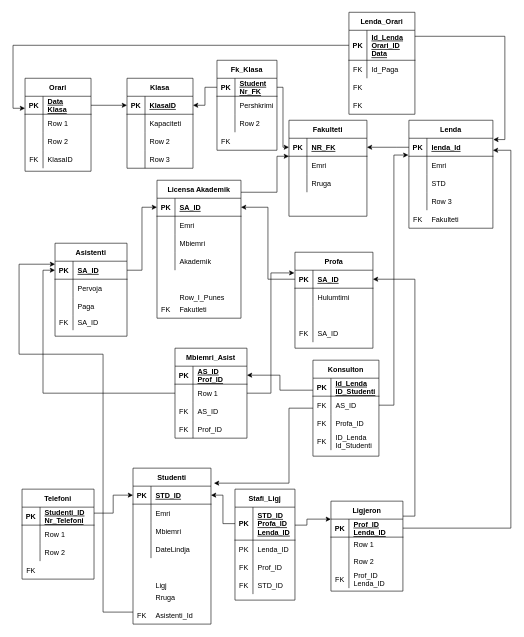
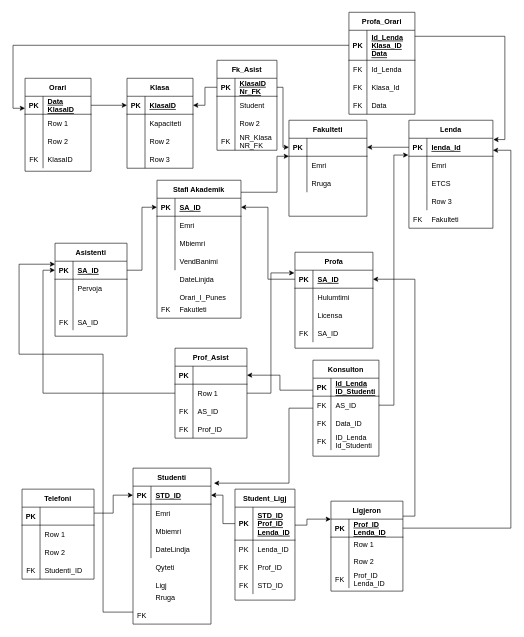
- <mxCell id="217" value="Lenda_Orari" style="shape=table;startSize=30;container=1;collapsible=1;childLayout=tableLayout;fixedRows=1;rowLines=0;fontStyle=1;align=center;resizeLast=1;" vertex="1" parent="1"><mxGeometry x="580.94" y="20" width="110" height="170" as="geometry" /></mxCell>
+ <mxCell id="217" value="Profa_Orari" style="shape=table;startSize=30;container=1;collapsible=1;childLayout=tableLayout;fixedRows=1;rowLines=0;fontStyle=1;align=center;resizeLast=1;" vertex="1" parent="1"><mxGeometry x="580.94" y="20" width="110" height="170" as="geometry" /></mxCell>
- <mxCell id="220" value="Id_Lenda&#10;Orari_ID&#10;Data" style="shape=partialRectangle;connectable=0;fillColor=none;top=0;left=0;bottom=0;right=0;align=left;spacingLeft=6;fontStyle=5;overflow=hidden;" vertex="1" parent="218"><mxGeometry x="30" width="80" height="50" as="geometry" /></mxCell>
+ <mxCell id="220" value="Id_Lenda&#10;Klasa_ID&#10;Data" style="shape=partialRectangle;connectable=0;fillColor=none;top=0;left=0;bottom=0;right=0;align=left;spacingLeft=6;fontStyle=5;overflow=hidden;" vertex="1" parent="218"><mxGeometry x="30" width="80" height="50" as="geometry" /></mxCell>
- <mxCell id="155" value="Fk_Klasa" style="shape=table;startSize=30;container=1;collapsible=1;childLayout=tableLayout;fixedRows=1;rowLines=0;fontStyle=1;align=center;resizeLast=1;" vertex="1" parent="1"><mxGeometry x="360.94" y="100" width="100" height="150" as="geometry" /></mxCell>
+ <mxCell id="155" value="Fk_Asist" style="shape=table;startSize=30;container=1;collapsible=1;childLayout=tableLayout;fixedRows=1;rowLines=0;fontStyle=1;align=center;resizeLast=1;" vertex="1" parent="1"><mxGeometry x="360.94" y="100" width="100" height="150" as="geometry" /></mxCell>
- <mxCell id="223" value="Id_Paga" style="shape=partialRectangle;connectable=0;fillColor=none;top=0;left=0;bottom=0;right=0;align=left;spacingLeft=6;overflow=hidden;" vertex="1" parent="221"><mxGeometry x="30" width="80" height="30" as="geometry" /></mxCell>
+ <mxCell id="223" value="Id_Lenda" style="shape=partialRectangle;connectable=0;fillColor=none;top=0;left=0;bottom=0;right=0;align=left;spacingLeft=6;overflow=hidden;" vertex="1" parent="221"><mxGeometry x="30" width="80" height="30" as="geometry" /></mxCell>
- <mxCell id="158" value="Student&#10;Nr_FK" style="shape=partialRectangle;connectable=0;fillColor=none;top=0;left=0;bottom=0;right=0;align=left;spacingLeft=6;fontStyle=5;overflow=hidden;" vertex="1" parent="156"><mxGeometry x="30" width="70" height="30" as="geometry" /></mxCell>
+ <mxCell id="158" value="KlasaID&#10;Nr_FK" style="shape=partialRectangle;connectable=0;fillColor=none;top=0;left=0;bottom=0;right=0;align=left;spacingLeft=6;fontStyle=5;overflow=hidden;" vertex="1" parent="156"><mxGeometry x="30" width="70" height="30" as="geometry" /></mxCell>
+ <mxCell id="226" value="Klasa_Id" style="shape=partialRectangle;connectable=0;fillColor=none;top=0;left=0;bottom=0;right=0;align=left;spacingLeft=6;overflow=hidden;" vertex="1" parent="224"><mxGeometry x="30" width="80" height="30" as="geometry" /></mxCell>
- <mxCell id="120" value="Data&#10;Klasa" style="shape=partialRectangle;connectable=0;fillColor=none;top=0;left=0;bottom=0;right=0;align=left;spacingLeft=6;fontStyle=5;overflow=hidden;" vertex="1" parent="118"><mxGeometry x="30" width="80" height="30" as="geometry" /></mxCell>
+ <mxCell id="120" value="Data&#10;KlasaID" style="shape=partialRectangle;connectable=0;fillColor=none;top=0;left=0;bottom=0;right=0;align=left;spacingLeft=6;fontStyle=5;overflow=hidden;" vertex="1" parent="118"><mxGeometry x="30" width="80" height="30" as="geometry" /></mxCell>
+ <mxCell id="229" value="Data" style="shape=partialRectangle;connectable=0;fillColor=none;top=0;left=0;bottom=0;right=0;align=left;spacingLeft=6;overflow=hidden;" vertex="1" parent="227"><mxGeometry x="30" width="80" height="30" as="geometry" /></mxCell>
- <mxCell id="161" value="Pershkrimi" style="shape=partialRectangle;connectable=0;fillColor=none;top=0;left=0;bottom=0;right=0;align=left;spacingLeft=6;overflow=hidden;" vertex="1" parent="159"><mxGeometry x="30" width="70" height="30" as="geometry" /></mxCell>
+ <mxCell id="161" value="Student" style="shape=partialRectangle;connectable=0;fillColor=none;top=0;left=0;bottom=0;right=0;align=left;spacingLeft=6;overflow=hidden;" vertex="1" parent="159"><mxGeometry x="30" width="70" height="30" as="geometry" /></mxCell>
+ <mxCell id="167" value="NR_Klasa&#10;NR_FK" style="shape=partialRectangle;connectable=0;fillColor=none;top=0;left=0;bottom=0;right=0;align=left;spacingLeft=6;overflow=hidden;" vertex="1" parent="165"><mxGeometry x="30" width="70" height="30" as="geometry" /></mxCell>
- <mxCell id="5" value="NR_FK" style="shape=partialRectangle;connectable=0;fillColor=none;top=0;left=0;bottom=0;right=0;align=left;spacingLeft=6;fontStyle=5;overflow=hidden;" vertex="1" parent="3"><mxGeometry x="30" width="100" height="30" as="geometry" /></mxCell>
- <mxCell id="113" value="STD" style="shape=partialRectangle;connectable=0;fillColor=none;top=0;left=0;bottom=0;right=0;align=left;spacingLeft=6;overflow=hidden;" vertex="1" parent="111"><mxGeometry x="30" width="110" height="30" as="geometry" /></mxCell>
+ <mxCell id="113" value="ETCS" style="shape=partialRectangle;connectable=0;fillColor=none;top=0;left=0;bottom=0;right=0;align=left;spacingLeft=6;overflow=hidden;" vertex="1" parent="111"><mxGeometry x="30" width="110" height="30" as="geometry" /></mxCell>
- <mxCell id="15" value="Licensa Akademik" style="shape=table;startSize=30;container=1;collapsible=1;childLayout=tableLayout;fixedRows=1;rowLines=0;fontStyle=1;align=center;resizeLast=1;" vertex="1" parent="1"><mxGeometry x="260.94" y="300" width="140" height="230" as="geometry" /></mxCell>
+ <mxCell id="15" value="Stafi Akademik" style="shape=table;startSize=30;container=1;collapsible=1;childLayout=tableLayout;fixedRows=1;rowLines=0;fontStyle=1;align=center;resizeLast=1;" vertex="1" parent="1"><mxGeometry x="260.94" y="300" width="140" height="230" as="geometry" /></mxCell>
- <mxCell id="27" value="Akademik" style="shape=partialRectangle;connectable=0;fillColor=none;top=0;left=0;bottom=0;right=0;align=left;spacingLeft=6;overflow=hidden;" vertex="1" parent="25"><mxGeometry x="30" width="110" height="30" as="geometry" /></mxCell>
+ <mxCell id="27" value="VendBanimi" style="shape=partialRectangle;connectable=0;fillColor=none;top=0;left=0;bottom=0;right=0;align=left;spacingLeft=6;overflow=hidden;" vertex="1" parent="25"><mxGeometry x="30" width="110" height="30" as="geometry" /></mxCell>
+ <mxCell id="30" value="DateLinjda" style="shape=partialRectangle;connectable=0;fillColor=none;top=0;left=0;bottom=0;right=0;align=left;spacingLeft=6;overflow=hidden;" vertex="1" parent="28"><mxGeometry x="30" width="110" height="30" as="geometry" /></mxCell>
- <mxCell id="135" value="Row_I_Punes" style="shape=partialRectangle;connectable=0;fillColor=none;top=0;left=0;bottom=0;right=0;align=left;spacingLeft=6;overflow=hidden;" vertex="1" parent="133"><mxGeometry x="30" width="110" height="30" as="geometry" /></mxCell>
+ <mxCell id="135" value="Orari_I_Punes" style="shape=partialRectangle;connectable=0;fillColor=none;top=0;left=0;bottom=0;right=0;align=left;spacingLeft=6;overflow=hidden;" vertex="1" parent="133"><mxGeometry x="30" width="110" height="30" as="geometry" /></mxCell>
- <mxCell id="98" value="Paga" style="shape=partialRectangle;connectable=0;fillColor=none;top=0;left=0;bottom=0;right=0;align=left;spacingLeft=6;overflow=hidden;" vertex="1" parent="96"><mxGeometry x="30" width="90" height="30" as="geometry" /></mxCell>
+ <mxCell id="84" value="Licensa" style="shape=partialRectangle;connectable=0;fillColor=none;top=0;left=0;bottom=0;right=0;align=left;spacingLeft=6;overflow=hidden;" vertex="1" parent="82"><mxGeometry x="30" width="100" height="30" as="geometry" /></mxCell>
- <mxCell id="183" value="Mbiemri_Asist" style="shape=table;startSize=30;container=1;collapsible=1;childLayout=tableLayout;fixedRows=1;rowLines=0;fontStyle=1;align=center;resizeLast=1;" vertex="1" parent="1"><mxGeometry x="290.94" y="580" width="120" height="150" as="geometry" /></mxCell>
+ <mxCell id="183" value="Prof_Asist" style="shape=table;startSize=30;container=1;collapsible=1;childLayout=tableLayout;fixedRows=1;rowLines=0;fontStyle=1;align=center;resizeLast=1;" vertex="1" parent="1"><mxGeometry x="290.94" y="580" width="120" height="150" as="geometry" /></mxCell>
- <mxCell id="186" value="AS_ID&#10;Prof_ID" style="shape=partialRectangle;connectable=0;fillColor=none;top=0;left=0;bottom=0;right=0;align=left;spacingLeft=6;fontStyle=5;overflow=hidden;" vertex="1" parent="184"><mxGeometry x="30" width="90" height="30" as="geometry" /></mxCell>
- <mxCell id="211" value="Profa_ID" style="shape=partialRectangle;connectable=0;fillColor=none;top=0;left=0;bottom=0;right=0;align=left;spacingLeft=6;overflow=hidden;" vertex="1" parent="209"><mxGeometry x="30" width="80" height="30" as="geometry" /></mxCell>
+ <mxCell id="211" value="Data_ID" style="shape=partialRectangle;connectable=0;fillColor=none;top=0;left=0;bottom=0;right=0;align=left;spacingLeft=6;overflow=hidden;" vertex="1" parent="209"><mxGeometry x="30" width="80" height="30" as="geometry" /></mxCell>
- <mxCell id="169" value="Stafi_Ligj" style="shape=table;startSize=30;container=1;collapsible=1;childLayout=tableLayout;fixedRows=1;rowLines=0;fontStyle=1;align=center;resizeLast=1;" vertex="1" parent="1"><mxGeometry x="390.94" y="815" width="100" height="185.0" as="geometry" /></mxCell>
+ <mxCell id="169" value="Student_Ligj" style="shape=table;startSize=30;container=1;collapsible=1;childLayout=tableLayout;fixedRows=1;rowLines=0;fontStyle=1;align=center;resizeLast=1;" vertex="1" parent="1"><mxGeometry x="390.94" y="815" width="100" height="185.0" as="geometry" /></mxCell>
- <mxCell id="52" value="Studenti_ID&#10;Nr_Telefoni" style="shape=partialRectangle;connectable=0;fillColor=none;top=0;left=0;bottom=0;right=0;align=left;spacingLeft=6;fontStyle=5;overflow=hidden;" vertex="1" parent="50"><mxGeometry x="30" width="90" height="30" as="geometry" /></mxCell>
- <mxCell id="172" value="STD_ID&#10;Profa_ID&#10;Lenda_ID" style="shape=partialRectangle;connectable=0;fillColor=none;top=0;left=0;bottom=0;right=0;align=left;spacingLeft=6;fontStyle=5;overflow=hidden;" vertex="1" parent="170"><mxGeometry x="30" width="70" height="55" as="geometry" /></mxCell>
+ <mxCell id="172" value="STD_ID&#10;Prof_ID&#10;Lenda_ID" style="shape=partialRectangle;connectable=0;fillColor=none;top=0;left=0;bottom=0;right=0;align=left;spacingLeft=6;fontStyle=5;overflow=hidden;" vertex="1" parent="170"><mxGeometry x="30" width="70" height="55" as="geometry" /></mxCell>
+ <mxCell id="45" value="Qyteti" style="shape=partialRectangle;connectable=0;fillColor=none;top=0;left=0;bottom=0;right=0;align=left;spacingLeft=6;overflow=hidden;" vertex="1" parent="1"><mxGeometry x="250.94" y="930" width="100" height="30" as="geometry" /></mxCell>
+ <mxCell id="61" value="Studenti_ID" style="shape=partialRectangle;connectable=0;fillColor=none;top=0;left=0;bottom=0;right=0;align=left;spacingLeft=6;overflow=hidden;" vertex="1" parent="59"><mxGeometry x="30" width="90" height="30" as="geometry" /></mxCell>
- <mxCell id="198" value="Asistenti_Id" style="shape=partialRectangle;connectable=0;fillColor=none;top=0;left=0;bottom=0;right=0;align=left;spacingLeft=6;overflow=hidden;" vertex="1" parent="1"><mxGeometry x="250.94" y="1010" width="100" height="30" as="geometry" /></mxCell>
